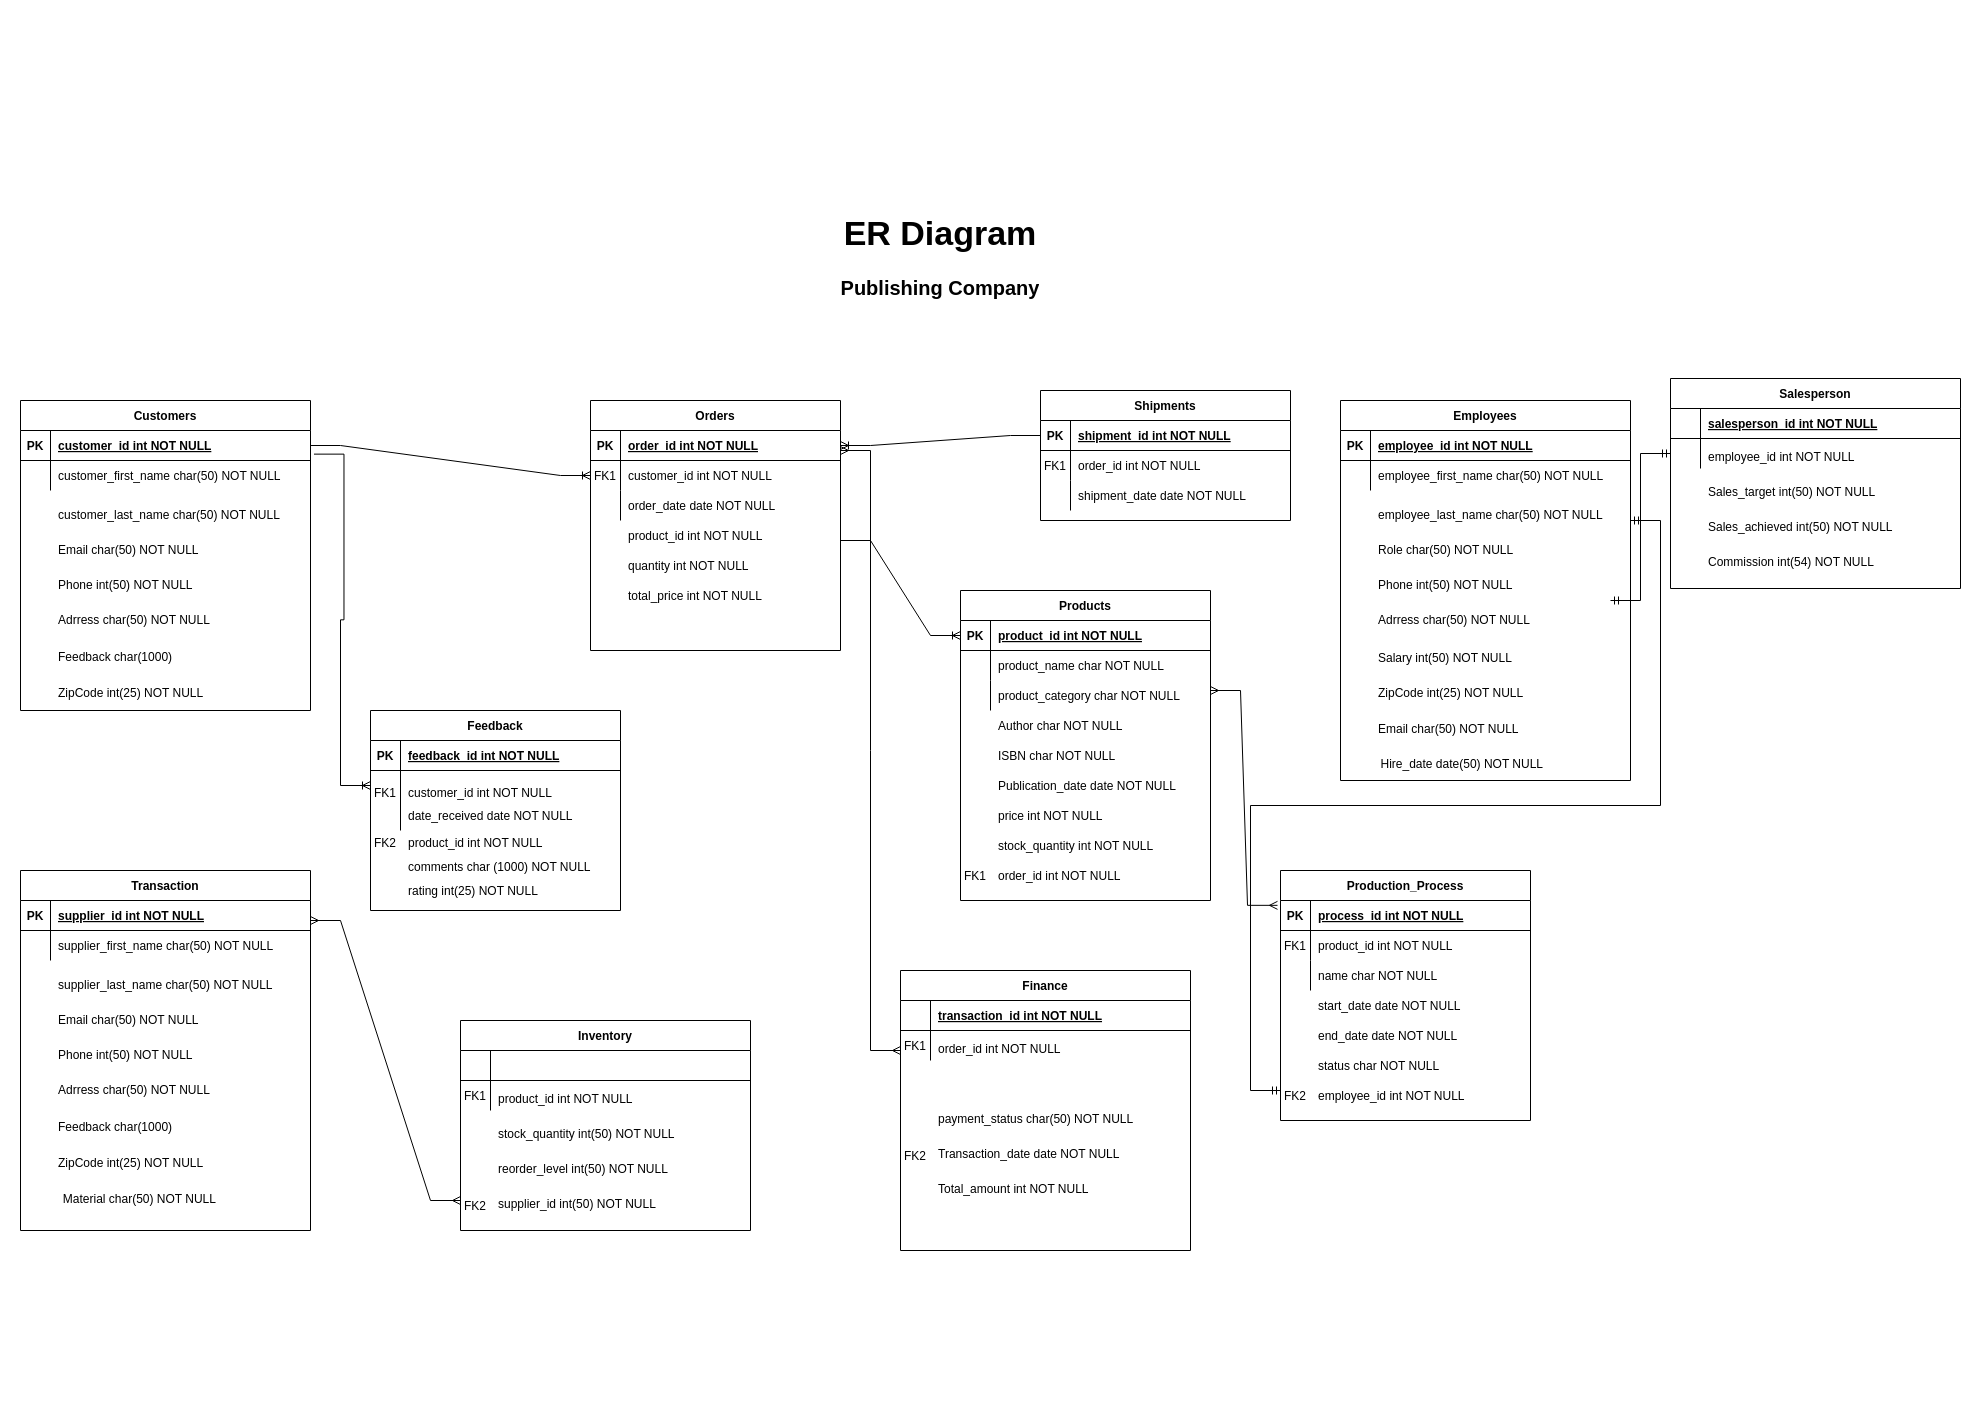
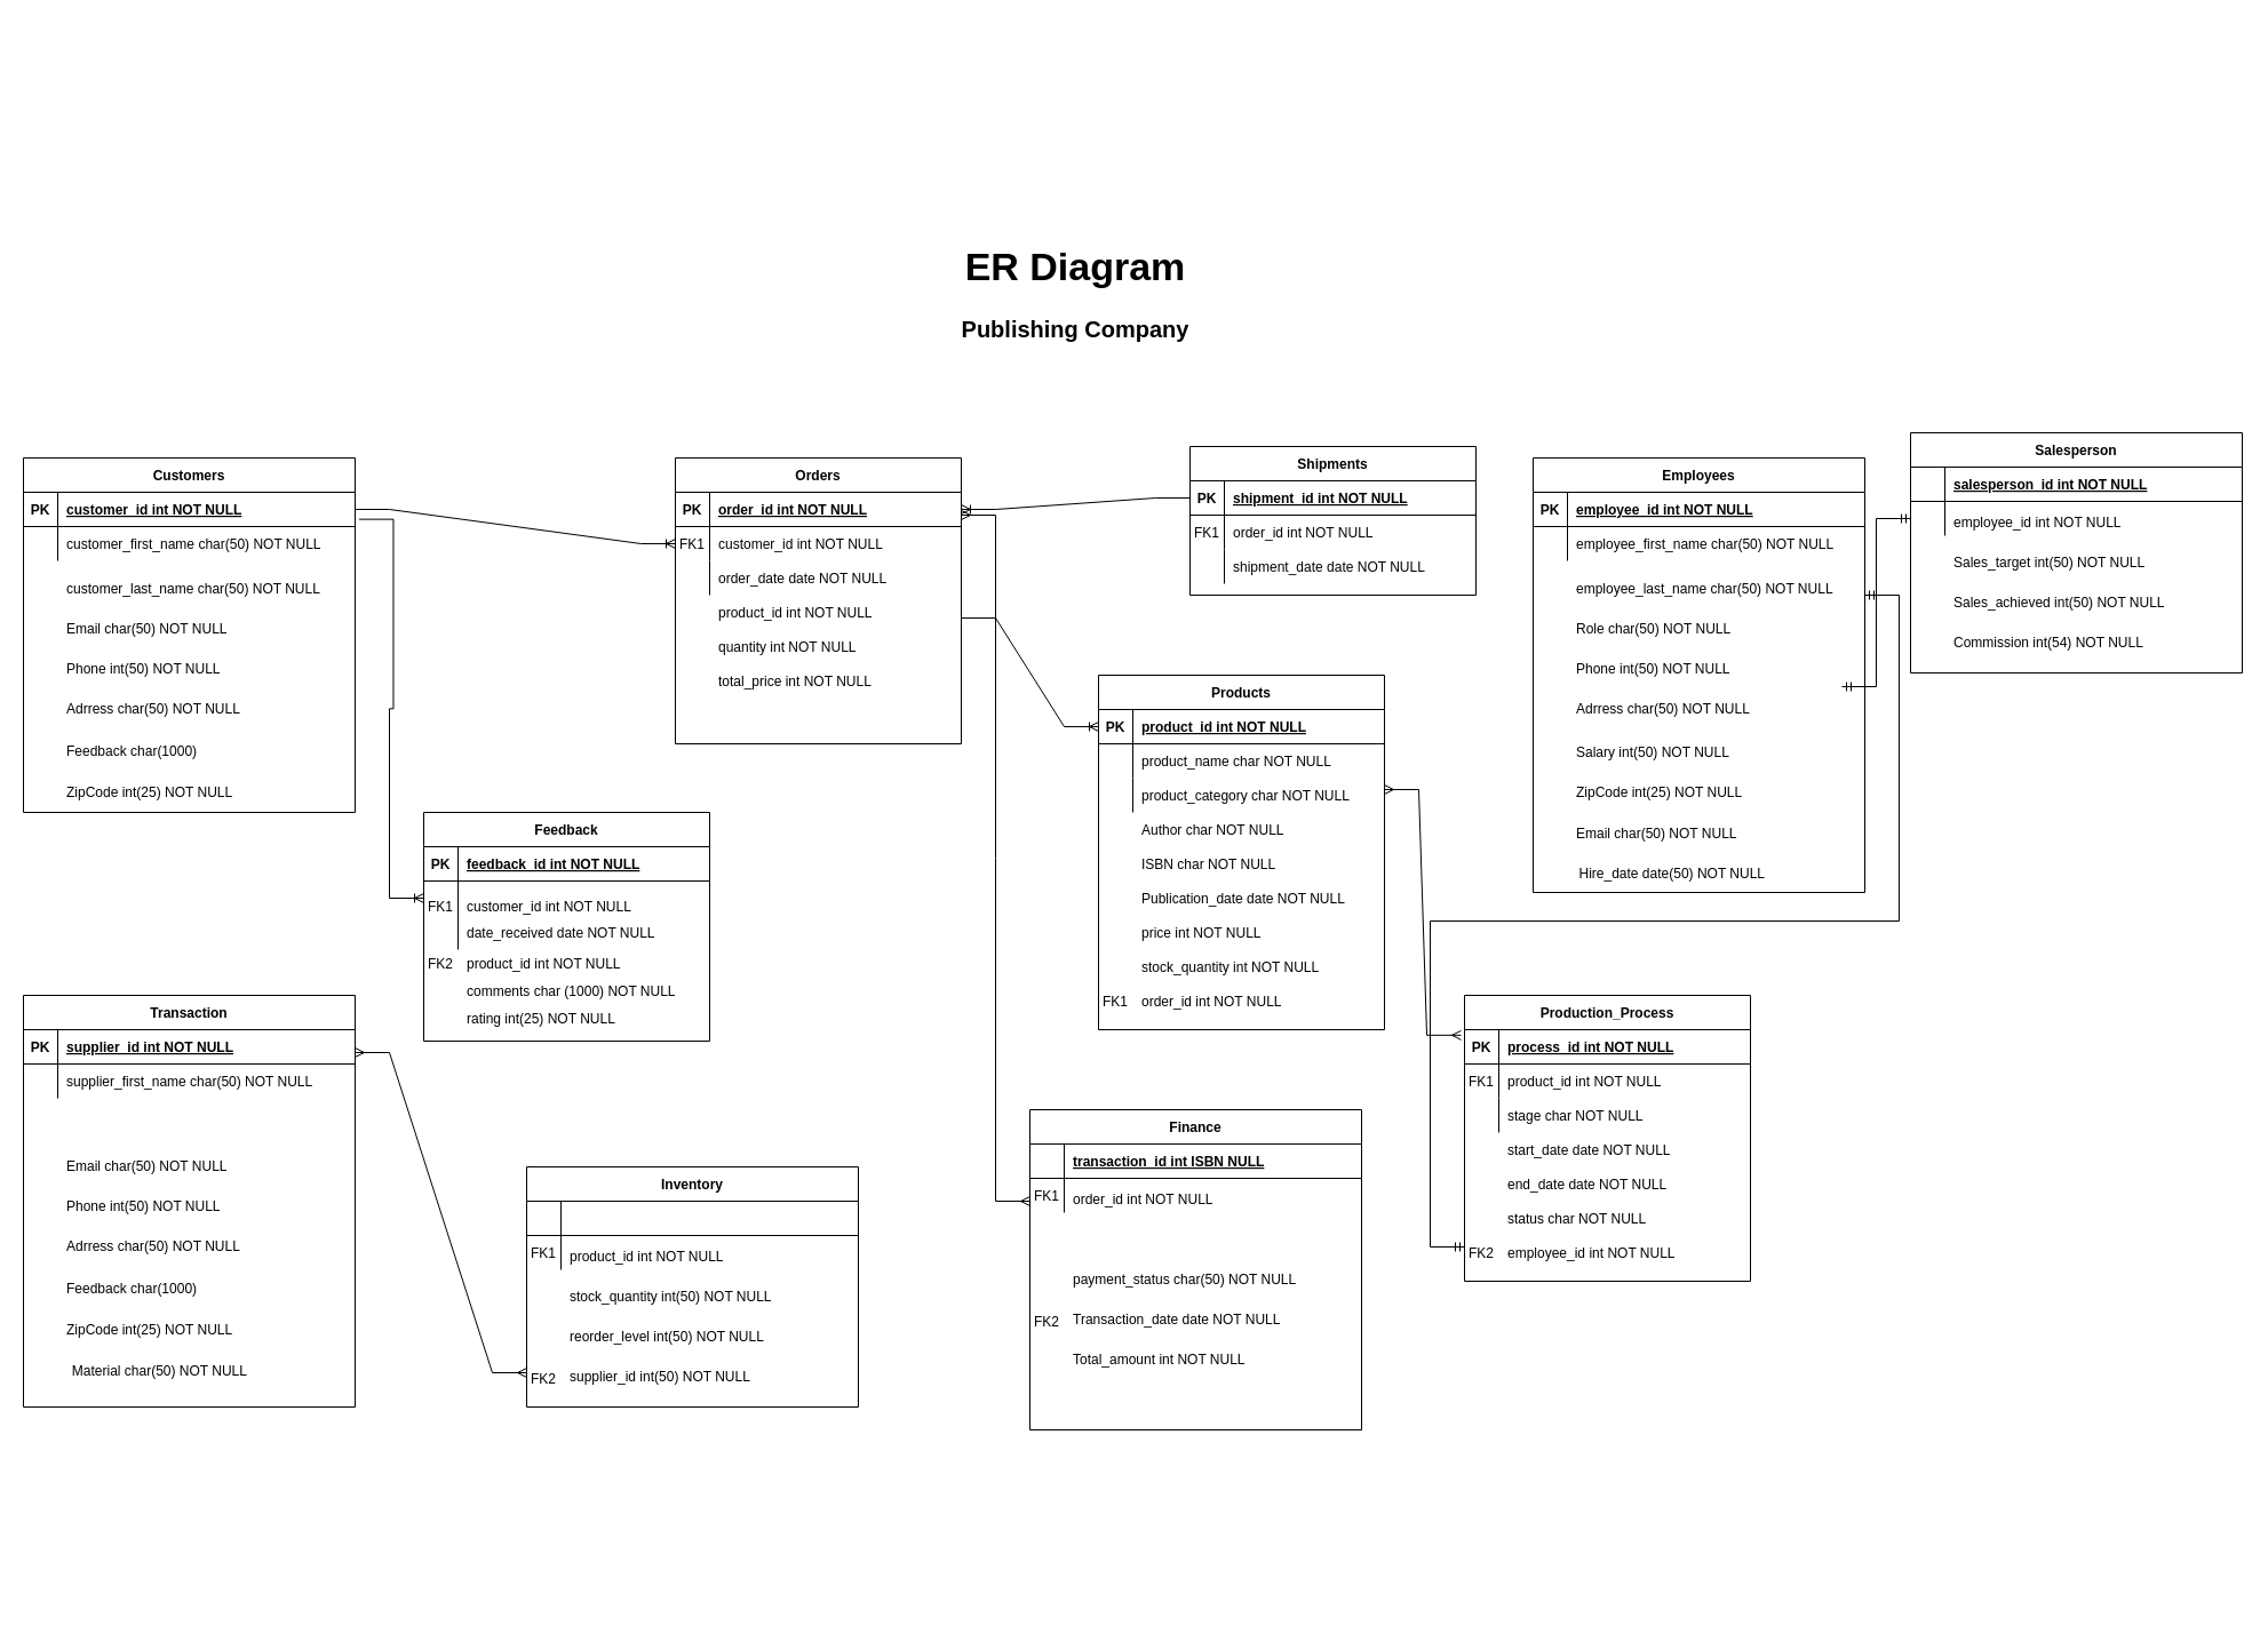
- <mxCell id="61" value="name char NOT NULL" style="shape=partialRectangle;overflow=hidden;connectable=0;fillColor=none;top=0;left=0;bottom=0;right=0;align=left;spacingLeft=6;" vertex="1" parent="46"><mxGeometry x="30" y="90" width="220" height="30" as="geometry"><mxRectangle width="220" height="30" as="alternateBounds" /></mxGeometry></mxCell>
+ <mxCell id="61" value="stage char NOT NULL" style="shape=partialRectangle;overflow=hidden;connectable=0;fillColor=none;top=0;left=0;bottom=0;right=0;align=left;spacingLeft=6;" vertex="1" parent="46"><mxGeometry x="30" y="90" width="220" height="30" as="geometry"><mxRectangle width="220" height="30" as="alternateBounds" /></mxGeometry></mxCell>
- <mxCell id="78" value="supplier_last_name char(50) NOT NULL" style="shape=partialRectangle;overflow=hidden;connectable=0;fillColor=none;top=0;left=0;bottom=0;right=0;align=left;spacingLeft=6;" vertex="1" parent="77"><mxGeometry width="255.2" height="35.027" as="geometry"><mxRectangle width="220" height="30" as="alternateBounds" /></mxGeometry></mxCell>
- <mxCell id="172" value="transaction_id int NOT NULL " style="shape=partialRectangle;overflow=hidden;connectable=0;fillColor=none;top=0;left=0;bottom=0;right=0;align=left;spacingLeft=6;fontStyle=5;" vertex="1" parent="170"><mxGeometry x="30" width="260" height="30" as="geometry"><mxRectangle width="260" height="30" as="alternateBounds" /></mxGeometry></mxCell>
+ <mxCell id="172" value="transaction_id int ISBN NULL " style="shape=partialRectangle;overflow=hidden;connectable=0;fillColor=none;top=0;left=0;bottom=0;right=0;align=left;spacingLeft=6;fontStyle=5;" vertex="1" parent="170"><mxGeometry x="30" width="260" height="30" as="geometry"><mxRectangle width="260" height="30" as="alternateBounds" /></mxGeometry></mxCell>
